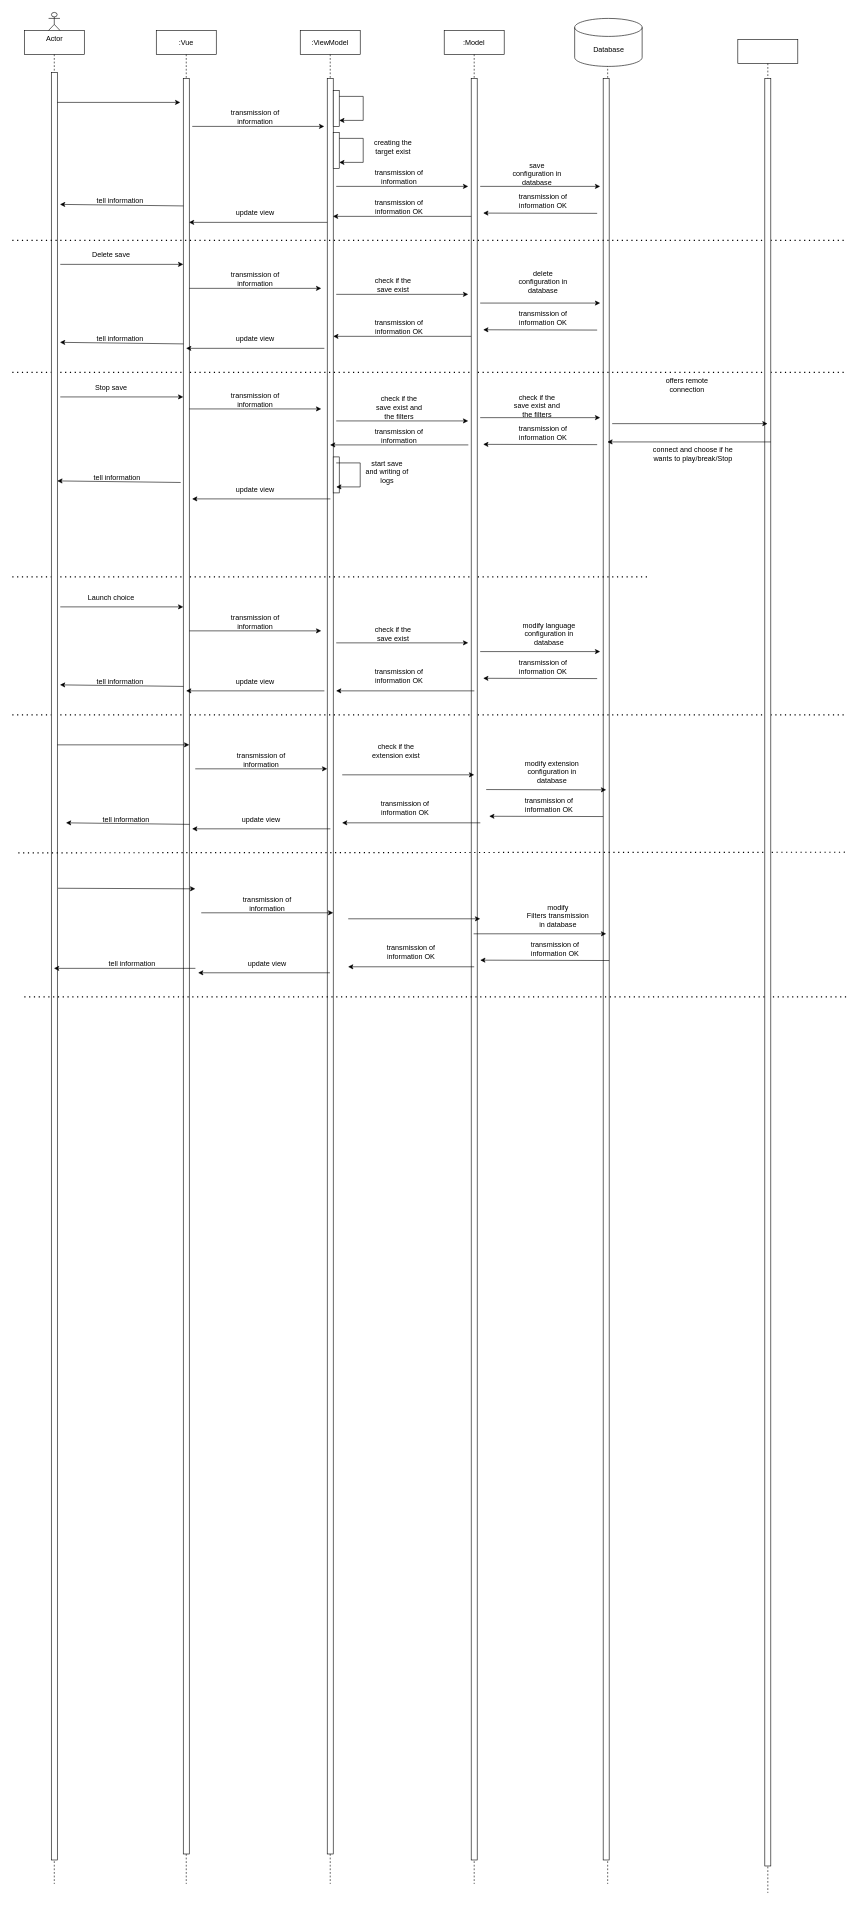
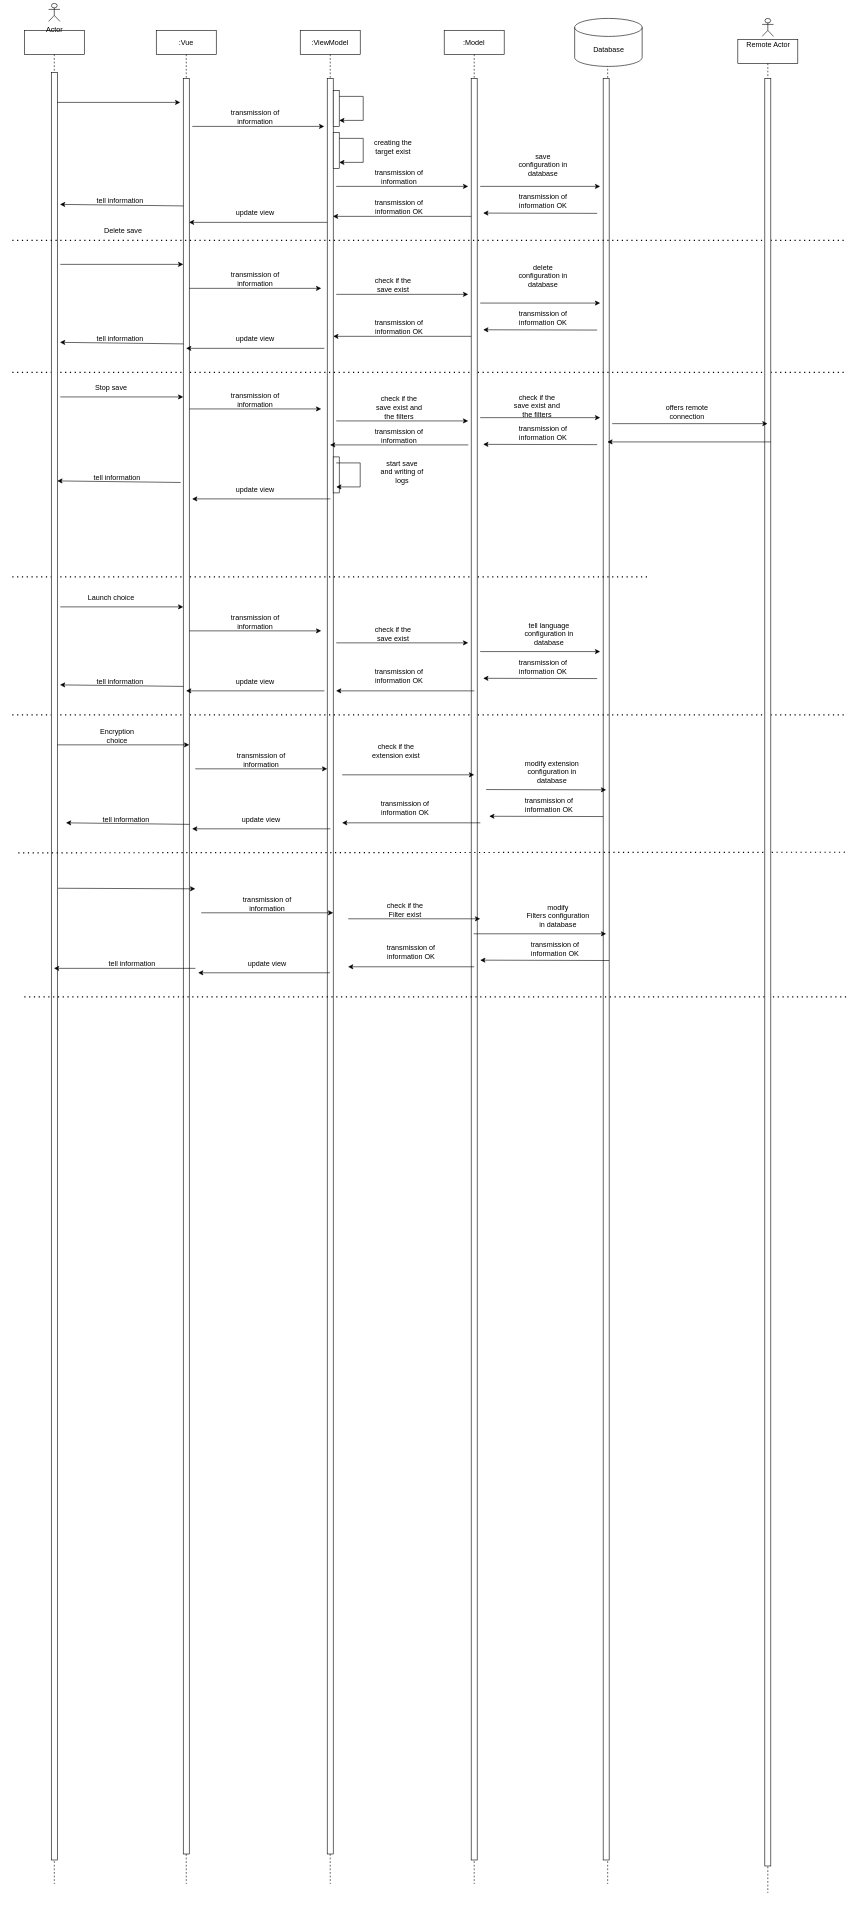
- <mxCell id="67" value="Actor" style="shape=umlActor;verticalLabelPosition=bottom;verticalAlign=top;html=1;outlineConnect=0;" parent="1" vertex="1"><mxGeometry x="80.5" y="20" width="19" height="30" as="geometry" /></mxCell>
+ <mxCell id="67" value="Actor" style="shape=umlActor;verticalLabelPosition=bottom;verticalAlign=top;html=1;outlineConnect=0;" parent="1" vertex="1"><mxGeometry x="80.5" y="5" width="19" height="30" as="geometry" /></mxCell>
+ <mxCell id="124" value="Remote Actor" style="shape=umlActor;verticalLabelPosition=bottom;verticalAlign=top;html=1;outlineConnect=0;" parent="1" vertex="1"><mxGeometry x="1270" y="30" width="19" height="30" as="geometry" /></mxCell>
- <mxCell id="29" value="save configuration in database" style="text;html=1;strokeColor=none;fillColor=none;align=center;verticalAlign=middle;whiteSpace=wrap;rounded=0;" parent="1" vertex="1"><mxGeometry x="850" y="275" width="90" height="30" as="geometry" /></mxCell>
+ <mxCell id="29" value="save configuration in database" style="text;html=1;strokeColor=none;fillColor=none;align=center;verticalAlign=middle;whiteSpace=wrap;rounded=0;" parent="1" vertex="1"><mxGeometry x="860" y="260" width="90" height="30" as="geometry" /></mxCell>
- <mxCell id="31" value="Delete save" style="text;html=1;strokeColor=none;fillColor=none;align=center;verticalAlign=middle;whiteSpace=wrap;rounded=0;" parent="1" vertex="1"><mxGeometry x="140" y="410" width="90" height="30" as="geometry" /></mxCell>
+ <mxCell id="31" value="Delete save" style="text;html=1;strokeColor=none;fillColor=none;align=center;verticalAlign=middle;whiteSpace=wrap;rounded=0;" parent="1" vertex="1"><mxGeometry x="160" y="370" width="90" height="30" as="geometry" /></mxCell>
- <mxCell id="79" value="delete configuration in database" style="text;html=1;strokeColor=none;fillColor=none;align=center;verticalAlign=middle;whiteSpace=wrap;rounded=0;" parent="1" vertex="1"><mxGeometry x="860" y="454.53" width="90" height="30" as="geometry" /></mxCell>
+ <mxCell id="79" value="delete configuration in database" style="text;html=1;strokeColor=none;fillColor=none;align=center;verticalAlign=middle;whiteSpace=wrap;rounded=0;" parent="1" vertex="1"><mxGeometry x="860" y="444.53" width="90" height="30" as="geometry" /></mxCell>
- <mxCell id="127" value="offers remote connection" style="text;html=1;strokeColor=none;fillColor=none;align=center;verticalAlign=middle;whiteSpace=wrap;rounded=0;" parent="1" vertex="1"><mxGeometry x="1100" y="626" width="90" height="30" as="geometry" /></mxCell>
+ <mxCell id="127" value="offers remote connection" style="text;html=1;strokeColor=none;fillColor=none;align=center;verticalAlign=middle;whiteSpace=wrap;rounded=0;" parent="1" vertex="1"><mxGeometry x="1100" y="671" width="90" height="30" as="geometry" /></mxCell>
- <mxCell id="128" value="connect and choose if he wants to play/break/Stop" style="text;html=1;strokeColor=none;fillColor=none;align=center;verticalAlign=middle;whiteSpace=wrap;rounded=0;" parent="1" vertex="1"><mxGeometry x="1079.5" y="741" width="150" height="30" as="geometry" /></mxCell>
- <mxCell id="49" value="start save and&amp;nbsp;writing of logs" style="text;html=1;strokeColor=none;fillColor=none;align=center;verticalAlign=middle;whiteSpace=wrap;rounded=0;" parent="1" vertex="1"><mxGeometry x="600" y="771" width="90" height="30" as="geometry" /></mxCell>
+ <mxCell id="49" value="start save and&amp;nbsp;writing of logs" style="text;html=1;strokeColor=none;fillColor=none;align=center;verticalAlign=middle;whiteSpace=wrap;rounded=0;" parent="1" vertex="1"><mxGeometry x="625" y="771" width="90" height="30" as="geometry" /></mxCell>
- <mxCell id="86" value="modify language configuration in database" style="text;html=1;strokeColor=none;fillColor=none;align=center;verticalAlign=middle;whiteSpace=wrap;rounded=0;" parent="1" vertex="1"><mxGeometry x="860" y="1041" width="110" height="30" as="geometry" /></mxCell>
+ <mxCell id="86" value="tell language configuration in database" style="text;html=1;strokeColor=none;fillColor=none;align=center;verticalAlign=middle;whiteSpace=wrap;rounded=0;" parent="1" vertex="1"><mxGeometry x="860" y="1041" width="110" height="30" as="geometry" /></mxCell>
+ <mxCell id="92" value="Encryption choice" style="text;html=1;strokeColor=none;fillColor=none;align=center;verticalAlign=middle;whiteSpace=wrap;rounded=0;" parent="1" vertex="1"><mxGeometry x="150" y="1211" width="90" height="30" as="geometry" /></mxCell>
+ <mxCell id="111" value="check if the Filter&amp;nbsp;exist" style="text;html=1;strokeColor=none;fillColor=none;align=center;verticalAlign=middle;whiteSpace=wrap;rounded=0;" parent="1" vertex="1"><mxGeometry x="630" y="1501" width="90" height="30" as="geometry" /></mxCell>
- <mxCell id="119" value="modify Filters&amp;nbsp;transmission in database" style="text;html=1;strokeColor=none;fillColor=none;align=center;verticalAlign=middle;whiteSpace=wrap;rounded=0;" parent="1" vertex="1"><mxGeometry x="880" y="1511" width="100" height="30" as="geometry" /></mxCell>
+ <mxCell id="119" value="modify Filters&amp;nbsp;configuration in database" style="text;html=1;strokeColor=none;fillColor=none;align=center;verticalAlign=middle;whiteSpace=wrap;rounded=0;" parent="1" vertex="1"><mxGeometry x="880" y="1511" width="100" height="30" as="geometry" /></mxCell>
